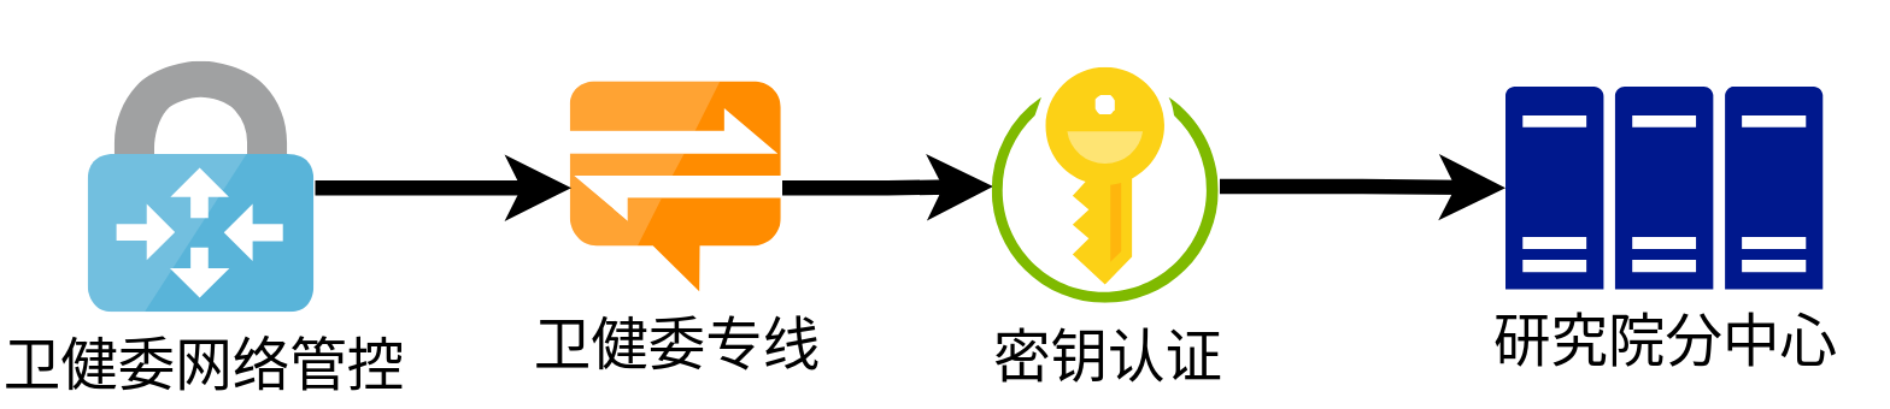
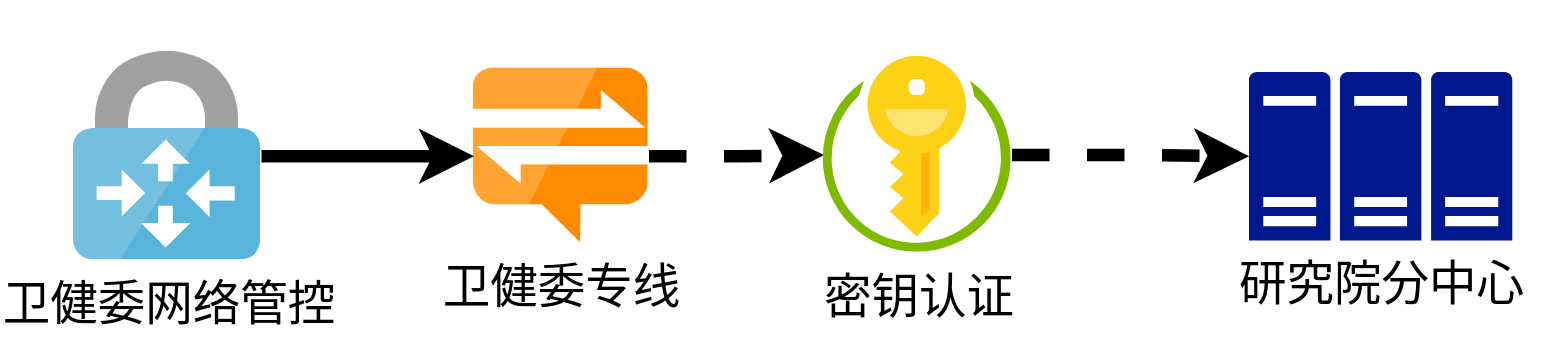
- <mxCell id="7" style="edgeStyle=orthogonalEdgeStyle;rounded=0;orthogonalLoop=1;jettySize=auto;html=1;strokeWidth=5;fontSize=19;" parent="1" source="8" target="2" edge="1"><mxGeometry relative="1" as="geometry" /></mxCell>
+ <mxCell id="7" style="edgeStyle=orthogonalEdgeStyle;rounded=0;orthogonalLoop=1;jettySize=auto;html=1;strokeWidth=5;fontSize=19;dashed=1;" parent="1" source="8" target="2" edge="1"><mxGeometry relative="1" as="geometry" /></mxCell>
- <mxCell id="3" style="edgeStyle=orthogonalEdgeStyle;rounded=0;orthogonalLoop=1;jettySize=auto;html=1;strokeWidth=5;fontSize=19;" parent="1" source="4" target="8" edge="1"><mxGeometry relative="1" as="geometry" /></mxCell>
+ <mxCell id="3" style="edgeStyle=orthogonalEdgeStyle;rounded=0;orthogonalLoop=1;jettySize=auto;html=1;strokeWidth=5;fontSize=19;dashed=1;" parent="1" source="4" target="8" edge="1"><mxGeometry relative="1" as="geometry" /></mxCell>
